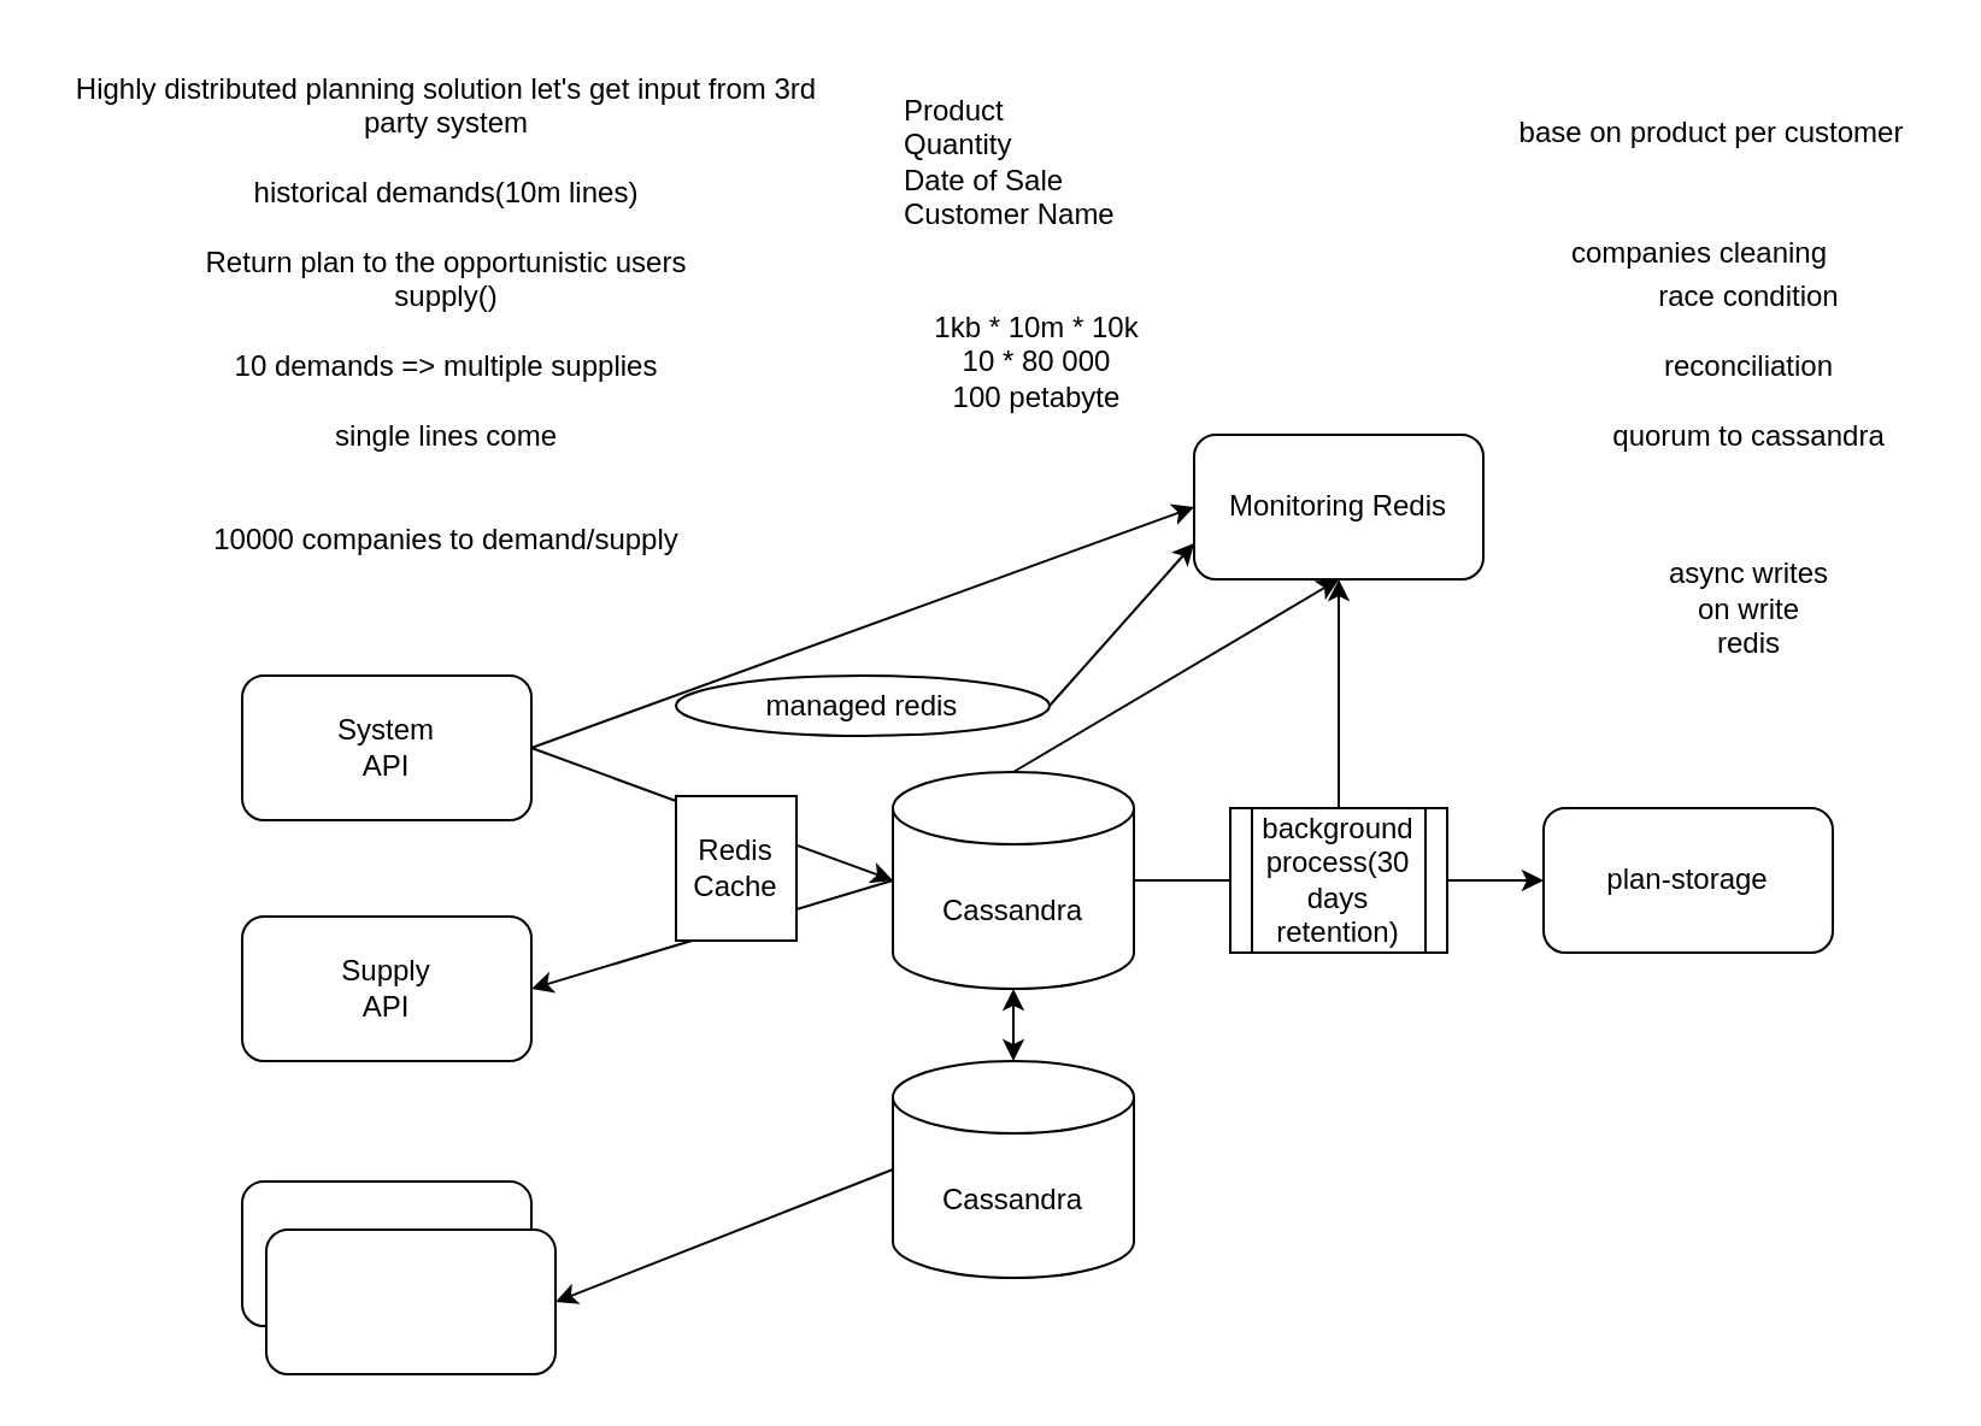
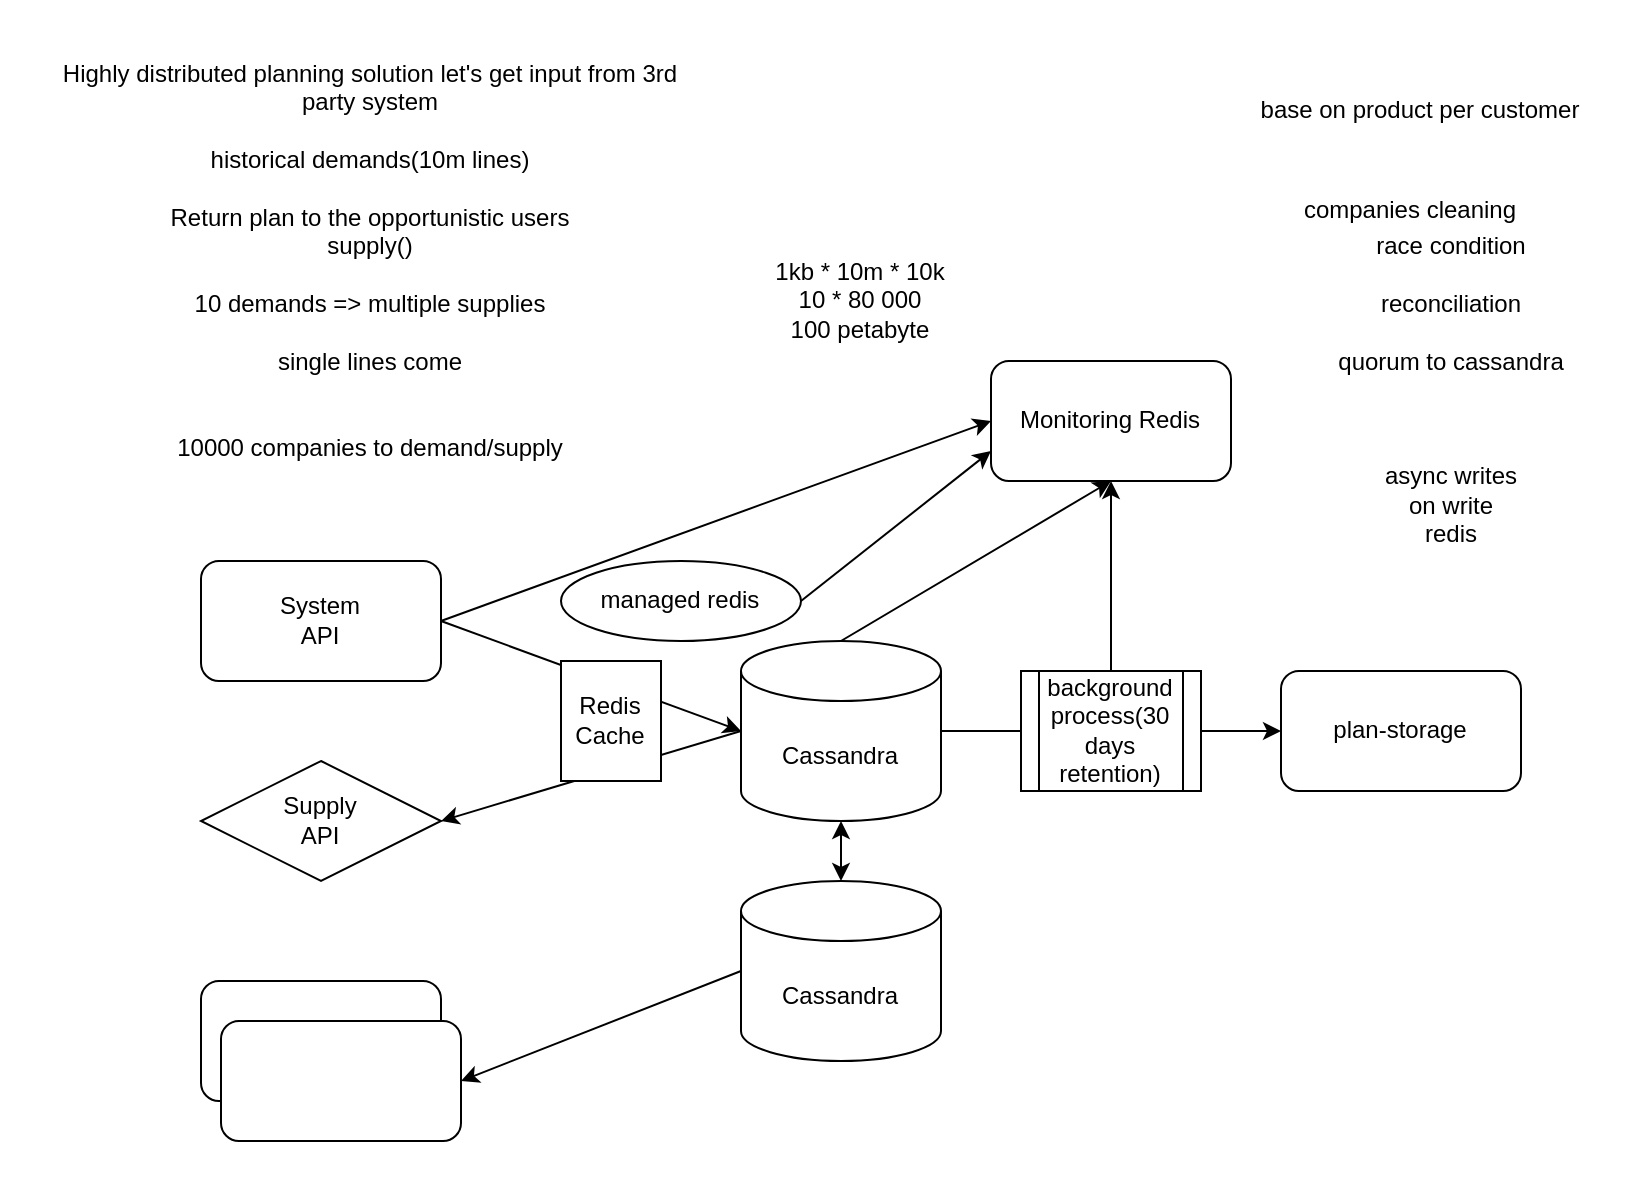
- <mxCell id="3" value="&lt;div&gt;&lt;br&gt;&lt;/div&gt;&lt;div&gt;&lt;br&gt;&lt;/div&gt;&lt;div&gt;Product&lt;/div&gt;&lt;div&gt;Quantity&lt;/div&gt;&lt;div&gt;Date of Sale&lt;/div&gt;&lt;div&gt;Customer Name&lt;br&gt;&lt;/div&gt;&lt;div&gt;&lt;br&gt;&lt;/div&gt;" style="text;html=1;strokeColor=none;fillColor=none;spacing=5;spacingTop=-20;whiteSpace=wrap;overflow=hidden;rounded=0;" vertex="1" parent="1"><mxGeometry x="370" y="20" width="200" height="80" as="geometry" /></mxCell>
- <mxCell id="25" value="managed redis" style="ellipse;whiteSpace=wrap;html=1;" vertex="1" parent="1"><mxGeometry x="280" y="280" width="155" height="25" as="geometry" /></mxCell>
+ <mxCell id="25" value="managed redis" style="ellipse;whiteSpace=wrap;html=1;" vertex="1" parent="1"><mxGeometry x="280" y="280" width="120" height="40" as="geometry" /></mxCell>
- <mxCell id="7" value="&lt;div&gt;Supply&lt;br&gt;&lt;/div&gt;&lt;div&gt;API&lt;/div&gt;" style="rounded=1;whiteSpace=wrap;html=1;" vertex="1" parent="1"><mxGeometry x="100" y="380" width="120" height="60" as="geometry" /></mxCell>
+ <mxCell id="7" value="&lt;div&gt;Supply&lt;br&gt;&lt;/div&gt;&lt;div&gt;API&lt;/div&gt;" style="rhombus;whiteSpace=wrap;html=1;" vertex="1" parent="1"><mxGeometry x="100" y="380" width="120" height="60" as="geometry" /></mxCell>
